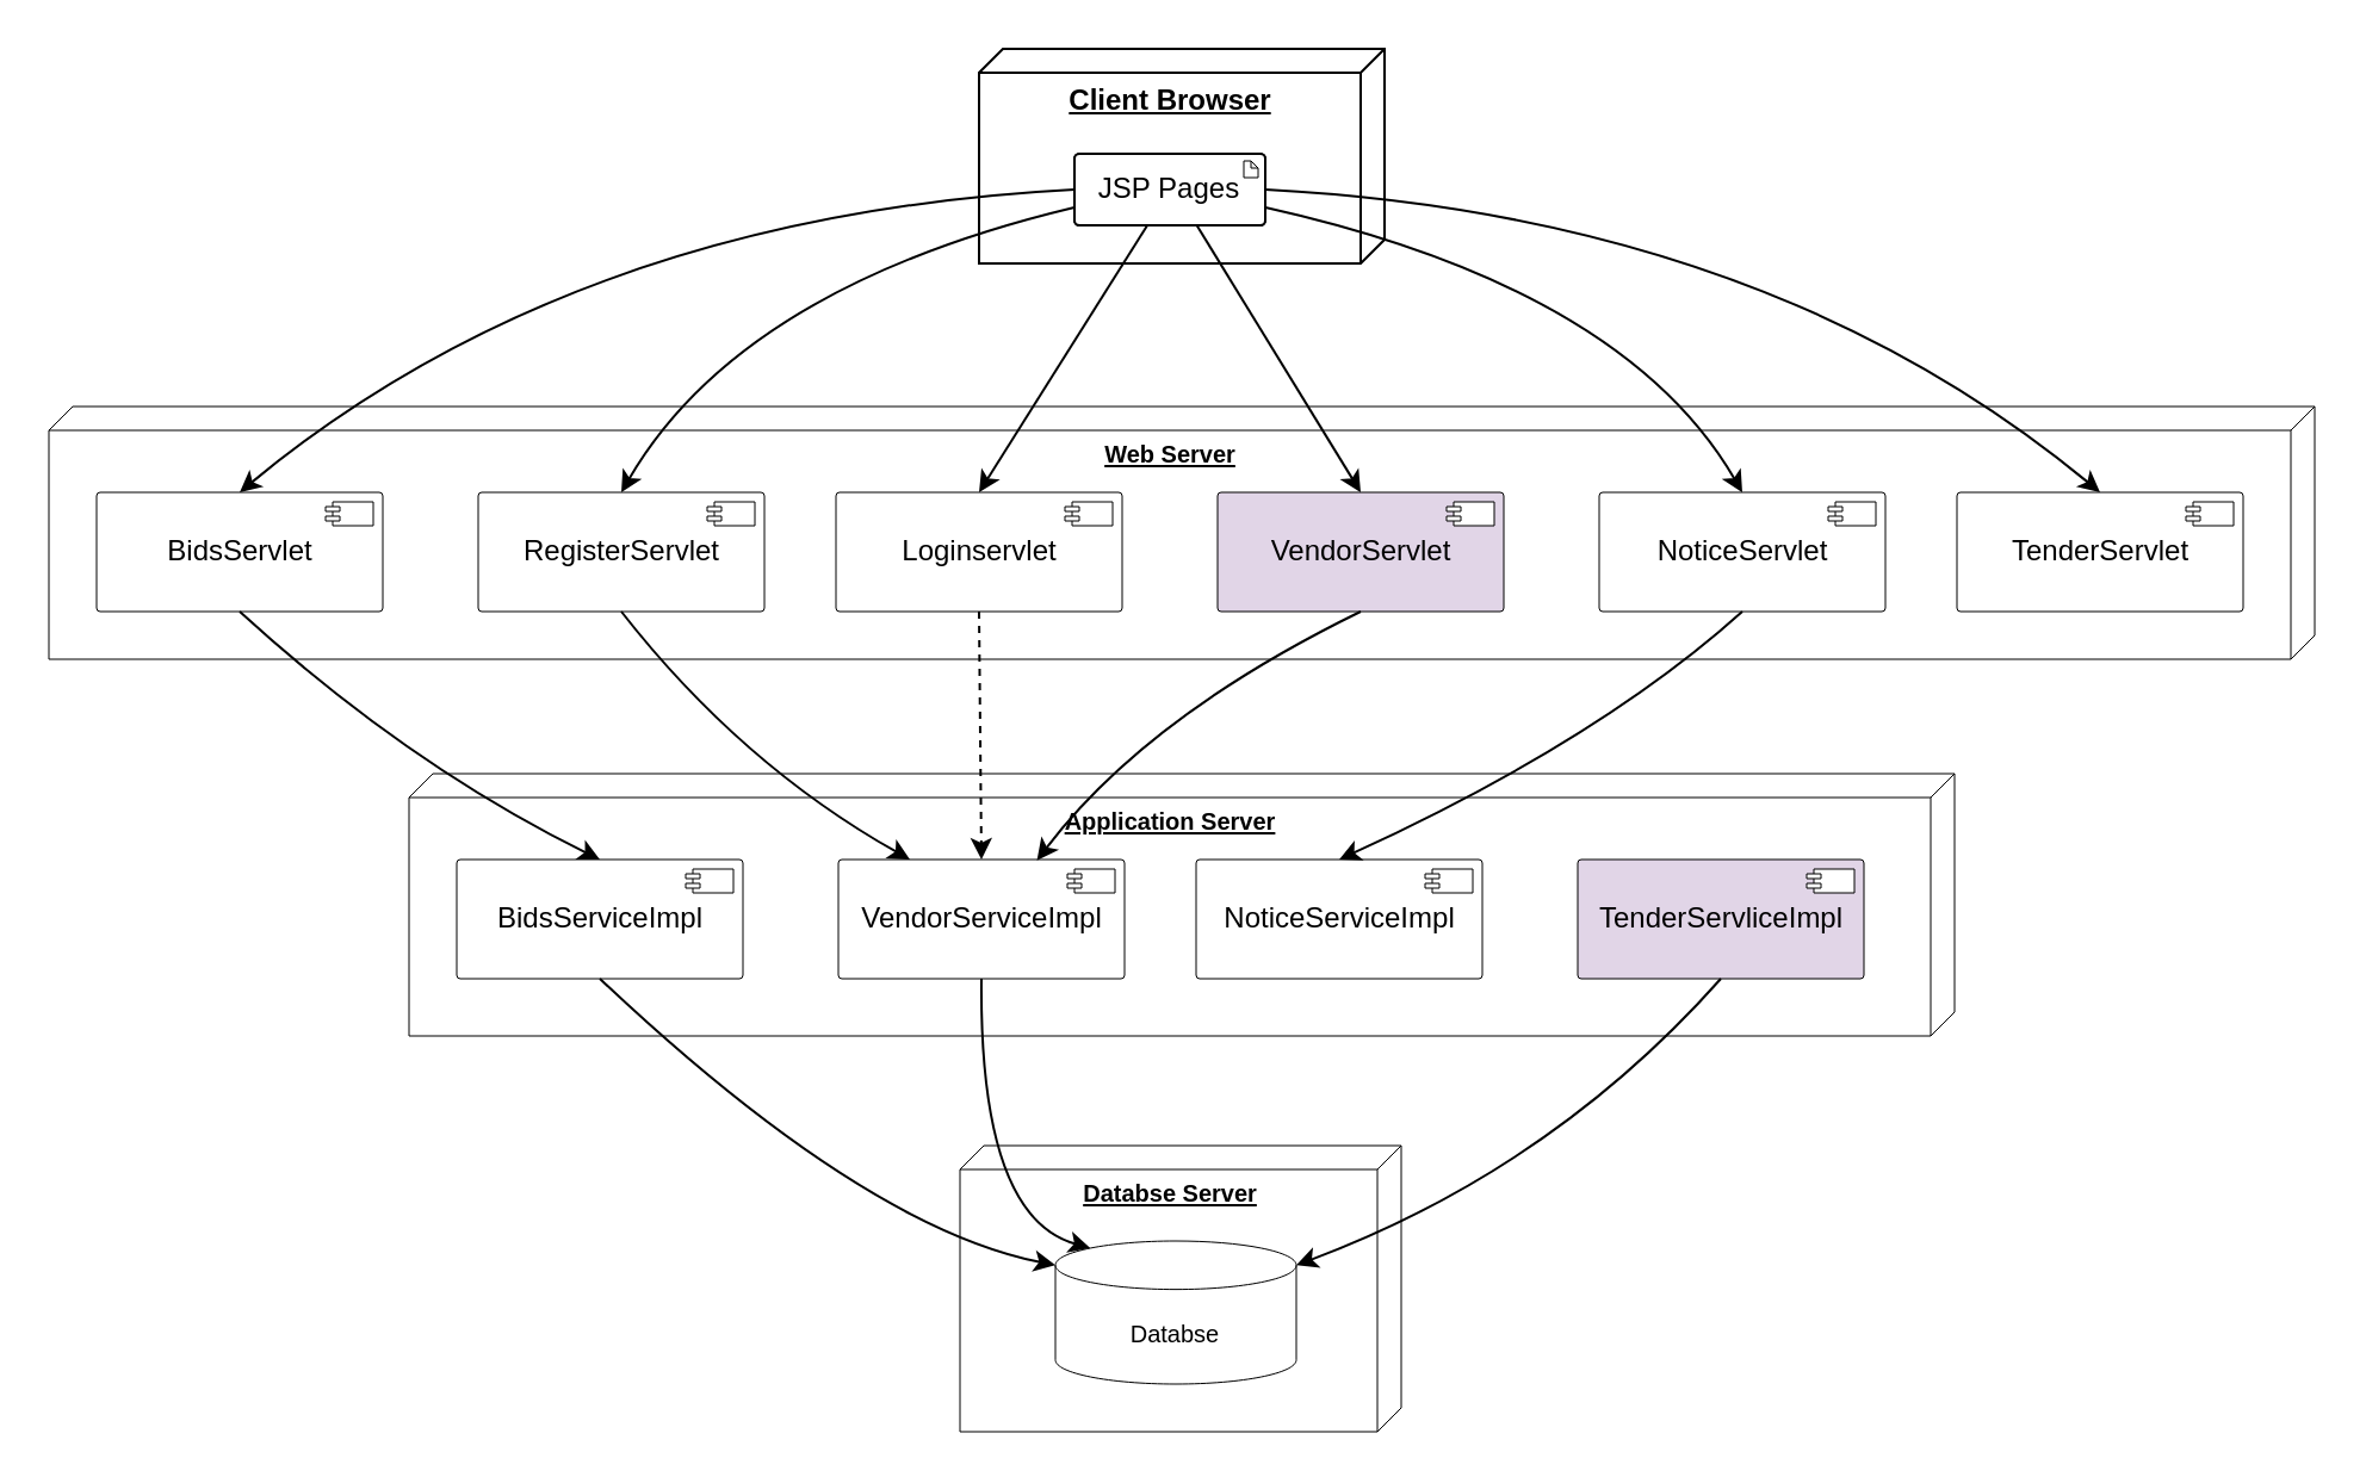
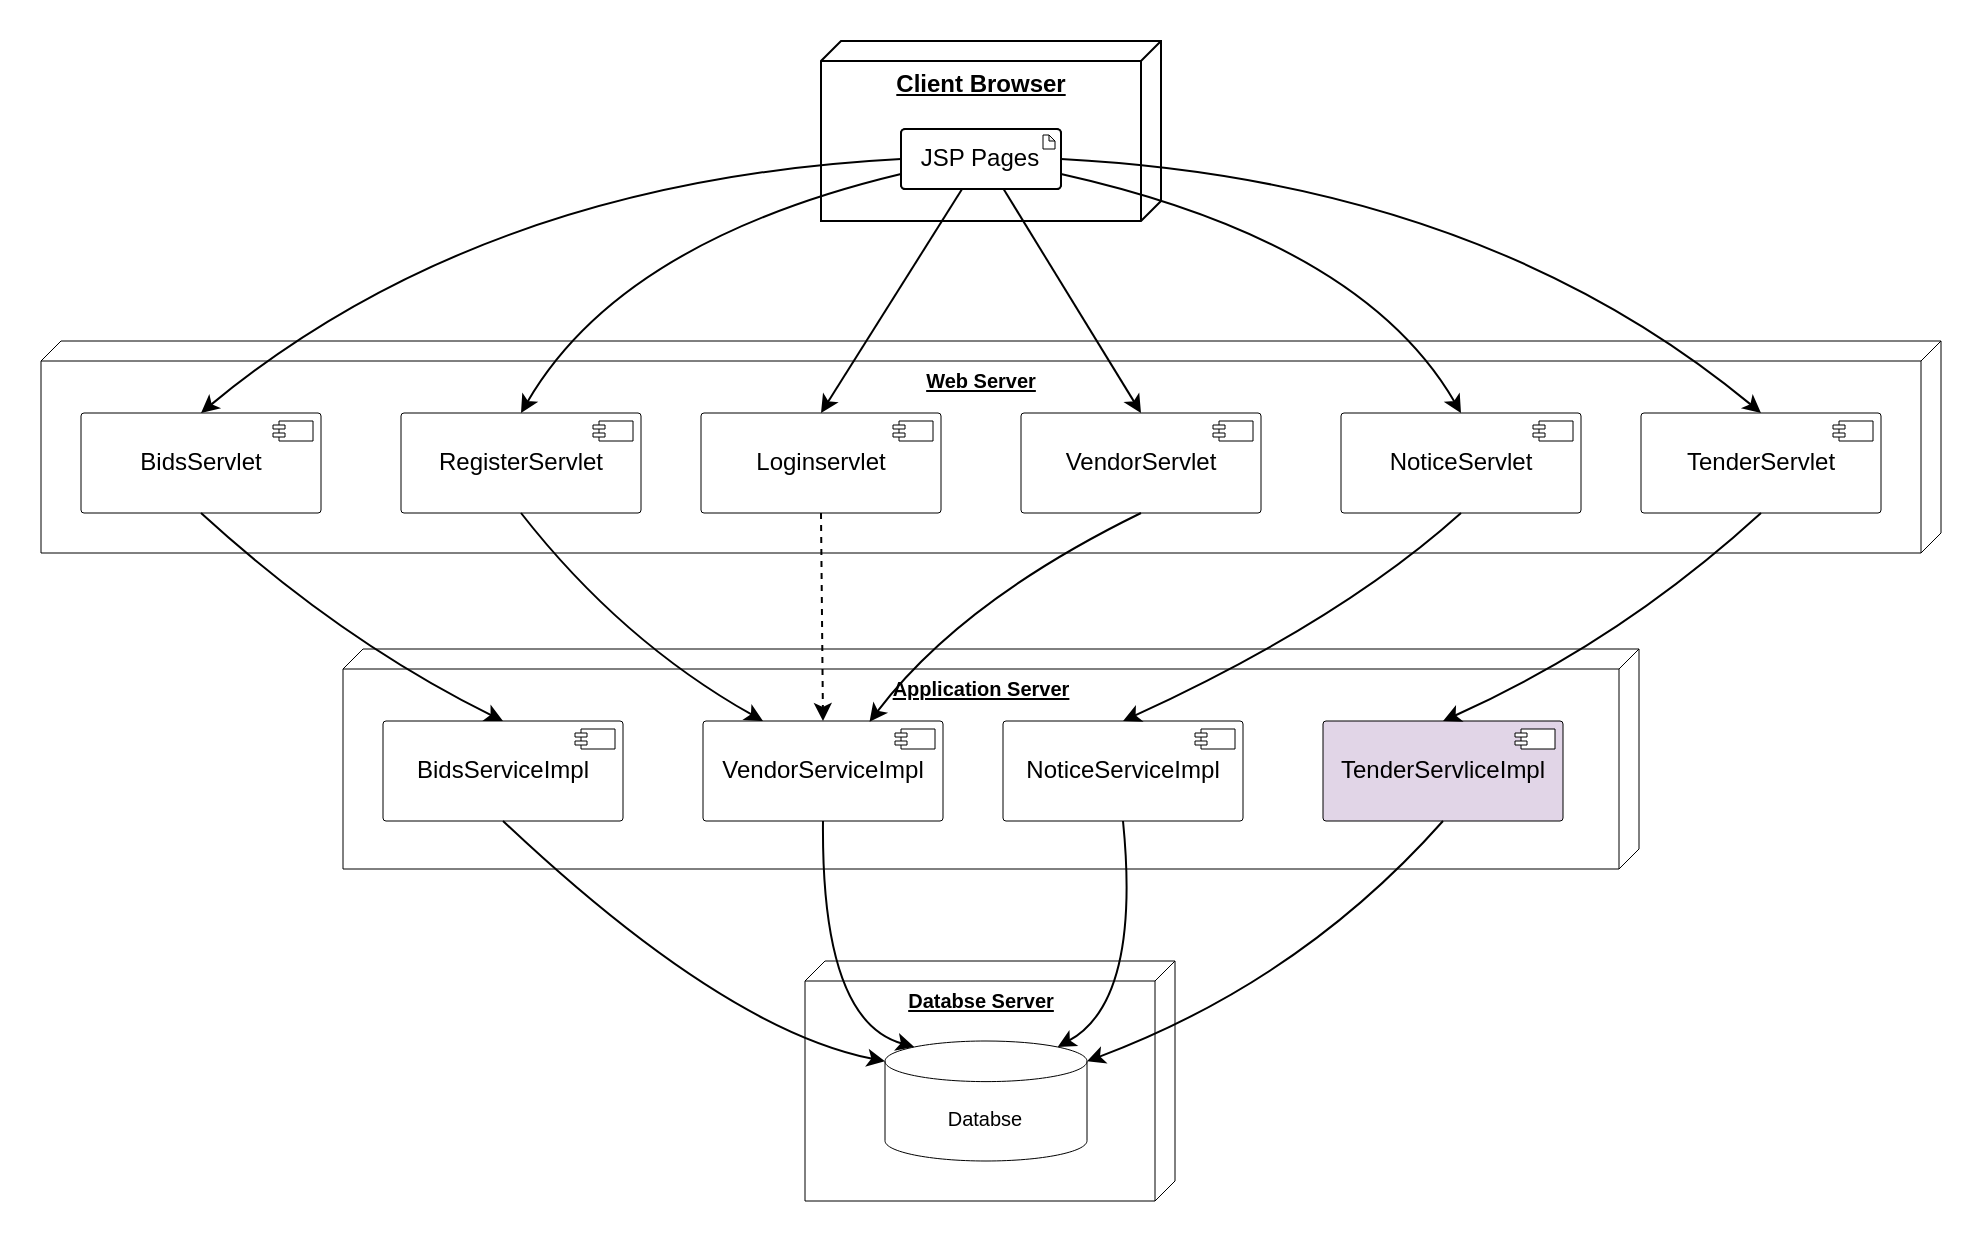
- <mxCell id="21" value="&lt;div style=&quot;&quot;&gt;&lt;span style=&quot;background-color: initial;&quot;&gt;&lt;sub style=&quot;&quot;&gt;&lt;font style=&quot;font-size: 12px;&quot;&gt;VendorServlet&lt;/font&gt;&lt;/sub&gt;&lt;/span&gt;&lt;/div&gt;" style="html=1;dropTarget=0;strokeWidth=0.5;fontSize=8;align=center;rotation=0;rounded=1;shadow=0;perimeterSpacing=0;glass=0;arcSize=3;fillColor=#e1d5e7;" parent="15" vertex="1"><mxGeometry x="490" y="36" width="120" height="50" as="geometry" /></mxCell>
+ <mxCell id="21" value="&lt;div style=&quot;&quot;&gt;&lt;span style=&quot;background-color: initial;&quot;&gt;&lt;sub style=&quot;&quot;&gt;&lt;font style=&quot;font-size: 12px;&quot;&gt;VendorServlet&lt;/font&gt;&lt;/sub&gt;&lt;/span&gt;&lt;/div&gt;" style="html=1;dropTarget=0;strokeWidth=0.5;fontSize=8;align=center;rotation=0;rounded=1;shadow=0;perimeterSpacing=0;glass=0;arcSize=3;" parent="15" vertex="1"><mxGeometry x="490" y="36" width="120" height="50" as="geometry" /></mxCell>
+ <mxCell id="46" value="" style="curved=1;endArrow=classic;html=1;rounded=0;fontSize=10;elbow=vertical;jumpStyle=none;entryX=0.5;entryY=0;entryDx=0;entryDy=0;exitX=0.5;exitY=1;exitDx=0;exitDy=0;" parent="1" source="23" target="11" edge="1"><mxGeometry width="50" height="50" relative="1" as="geometry"><mxPoint x="890" y="250" as="sourcePoint" /><mxPoint x="720" y="370" as="targetPoint" /><Array as="points"><mxPoint x="810" y="320" /></Array></mxGeometry></mxCell>
+ <mxCell id="49" value="" style="curved=1;endArrow=classic;html=1;rounded=0;fontSize=10;elbow=vertical;jumpStyle=none;entryX=0.855;entryY=0;entryDx=0;entryDy=2.945;exitX=0.5;exitY=1;exitDx=0;exitDy=0;entryPerimeter=0;" parent="1" source="10" target="4" edge="1"><mxGeometry width="50" height="50" relative="1" as="geometry"><mxPoint x="570" y="430" as="sourcePoint" /><mxPoint x="615.645" y="556.945" as="targetPoint" /><Array as="points"><mxPoint x="570" y="500" /></Array></mxGeometry></mxCell>
